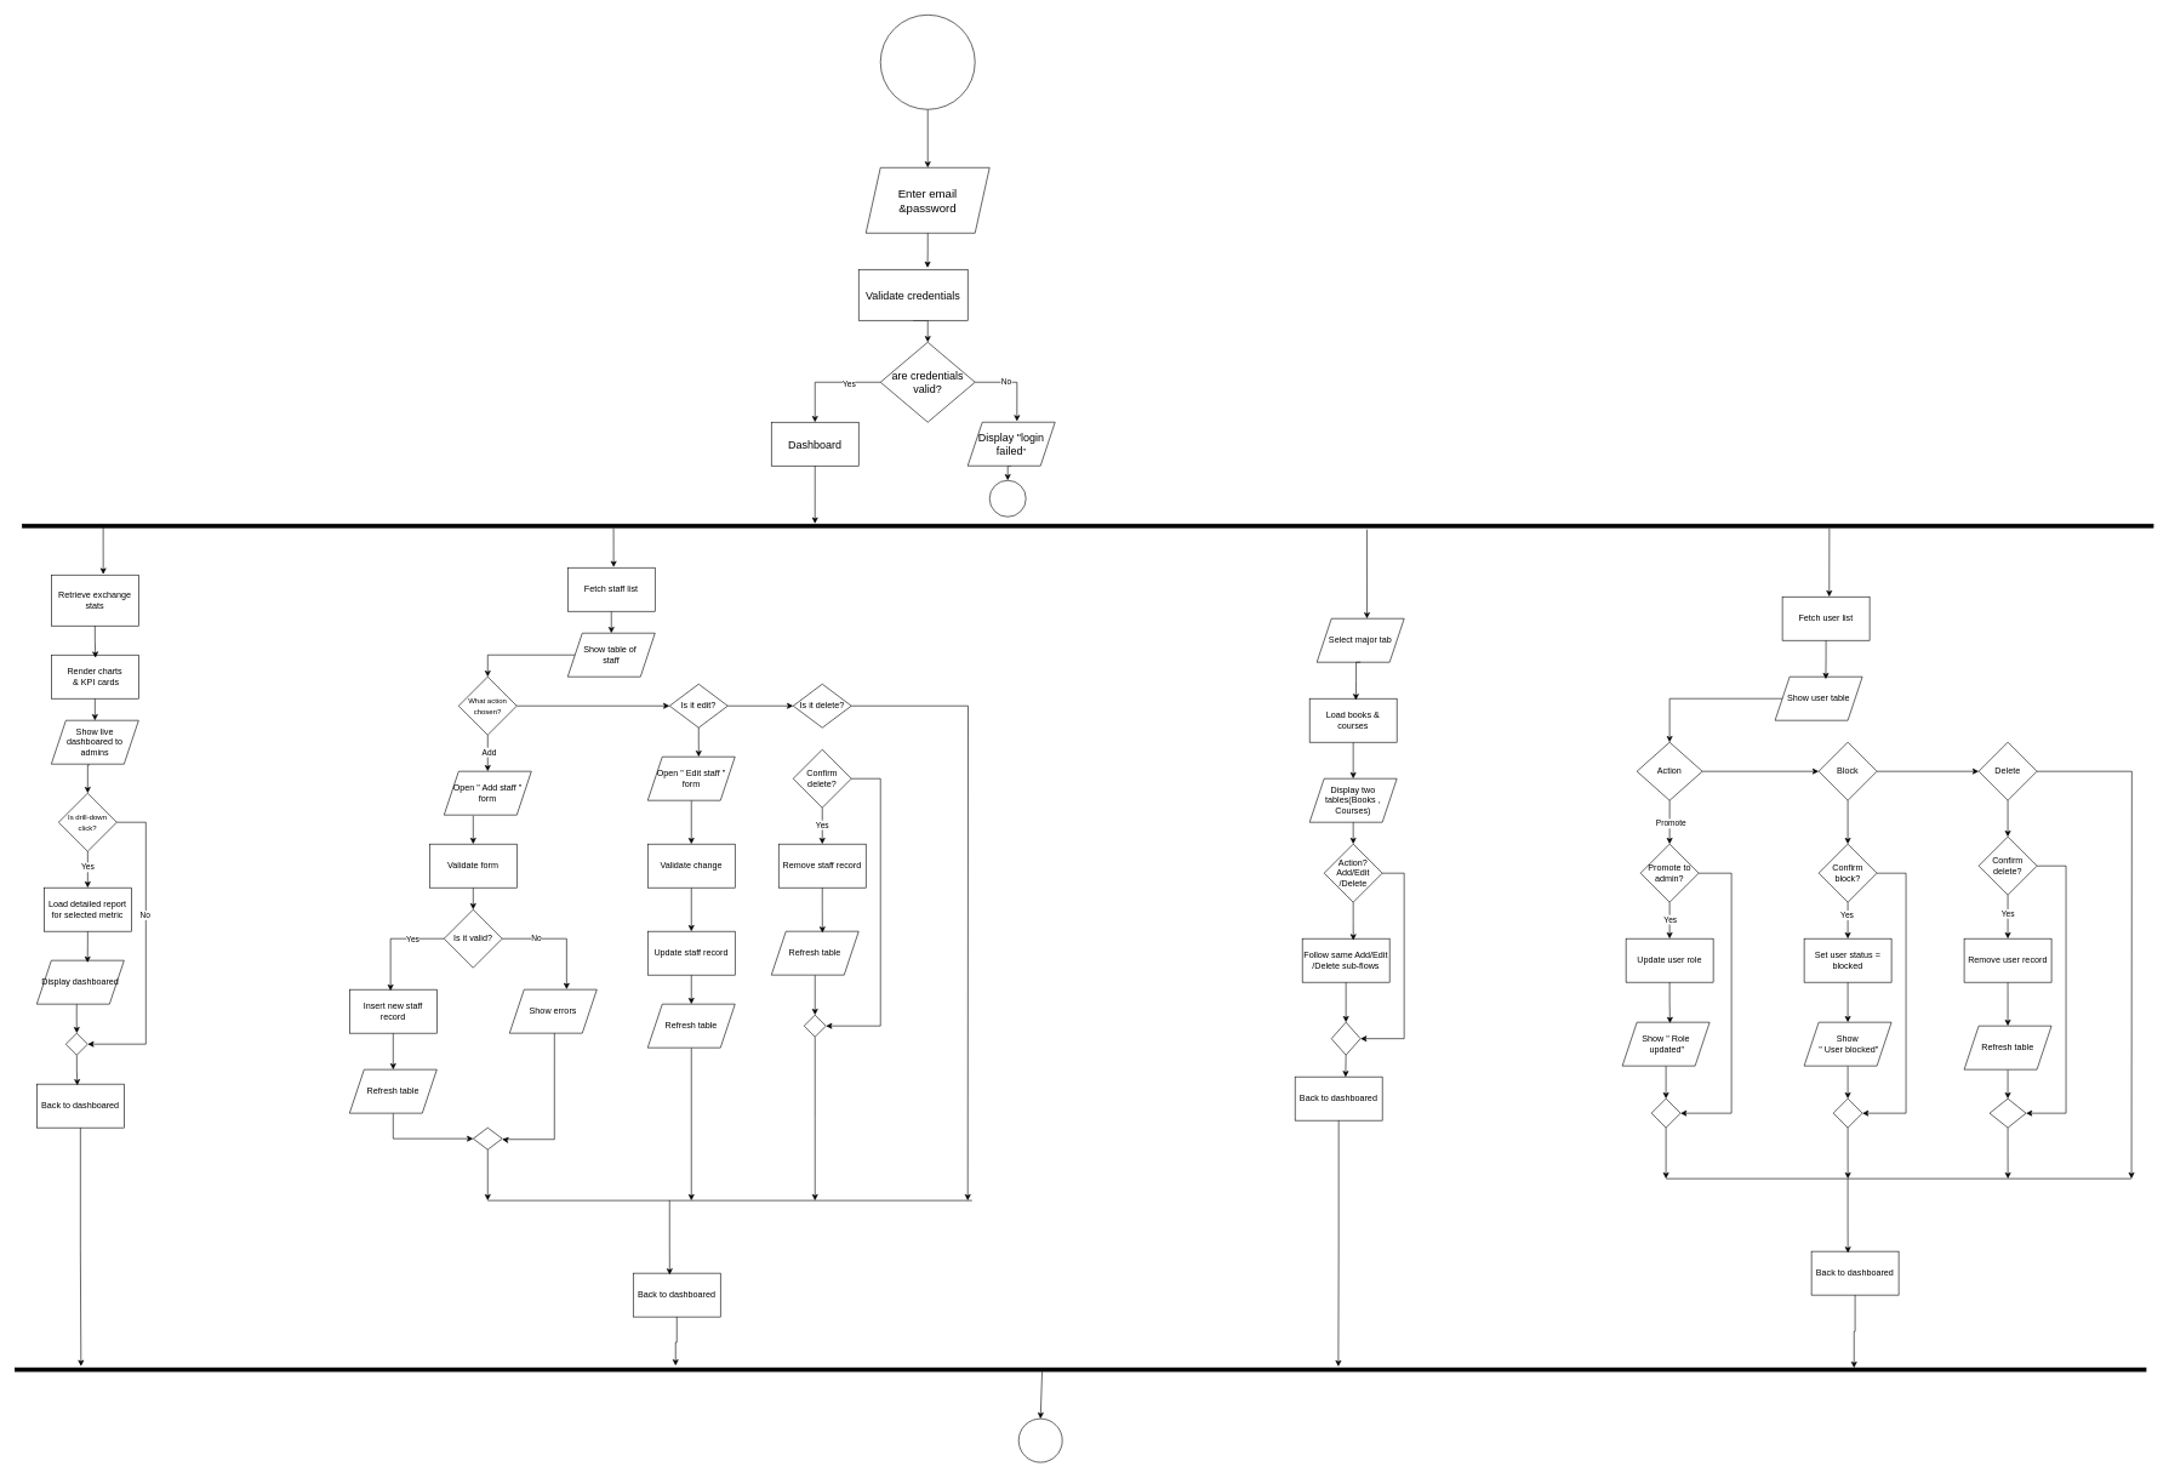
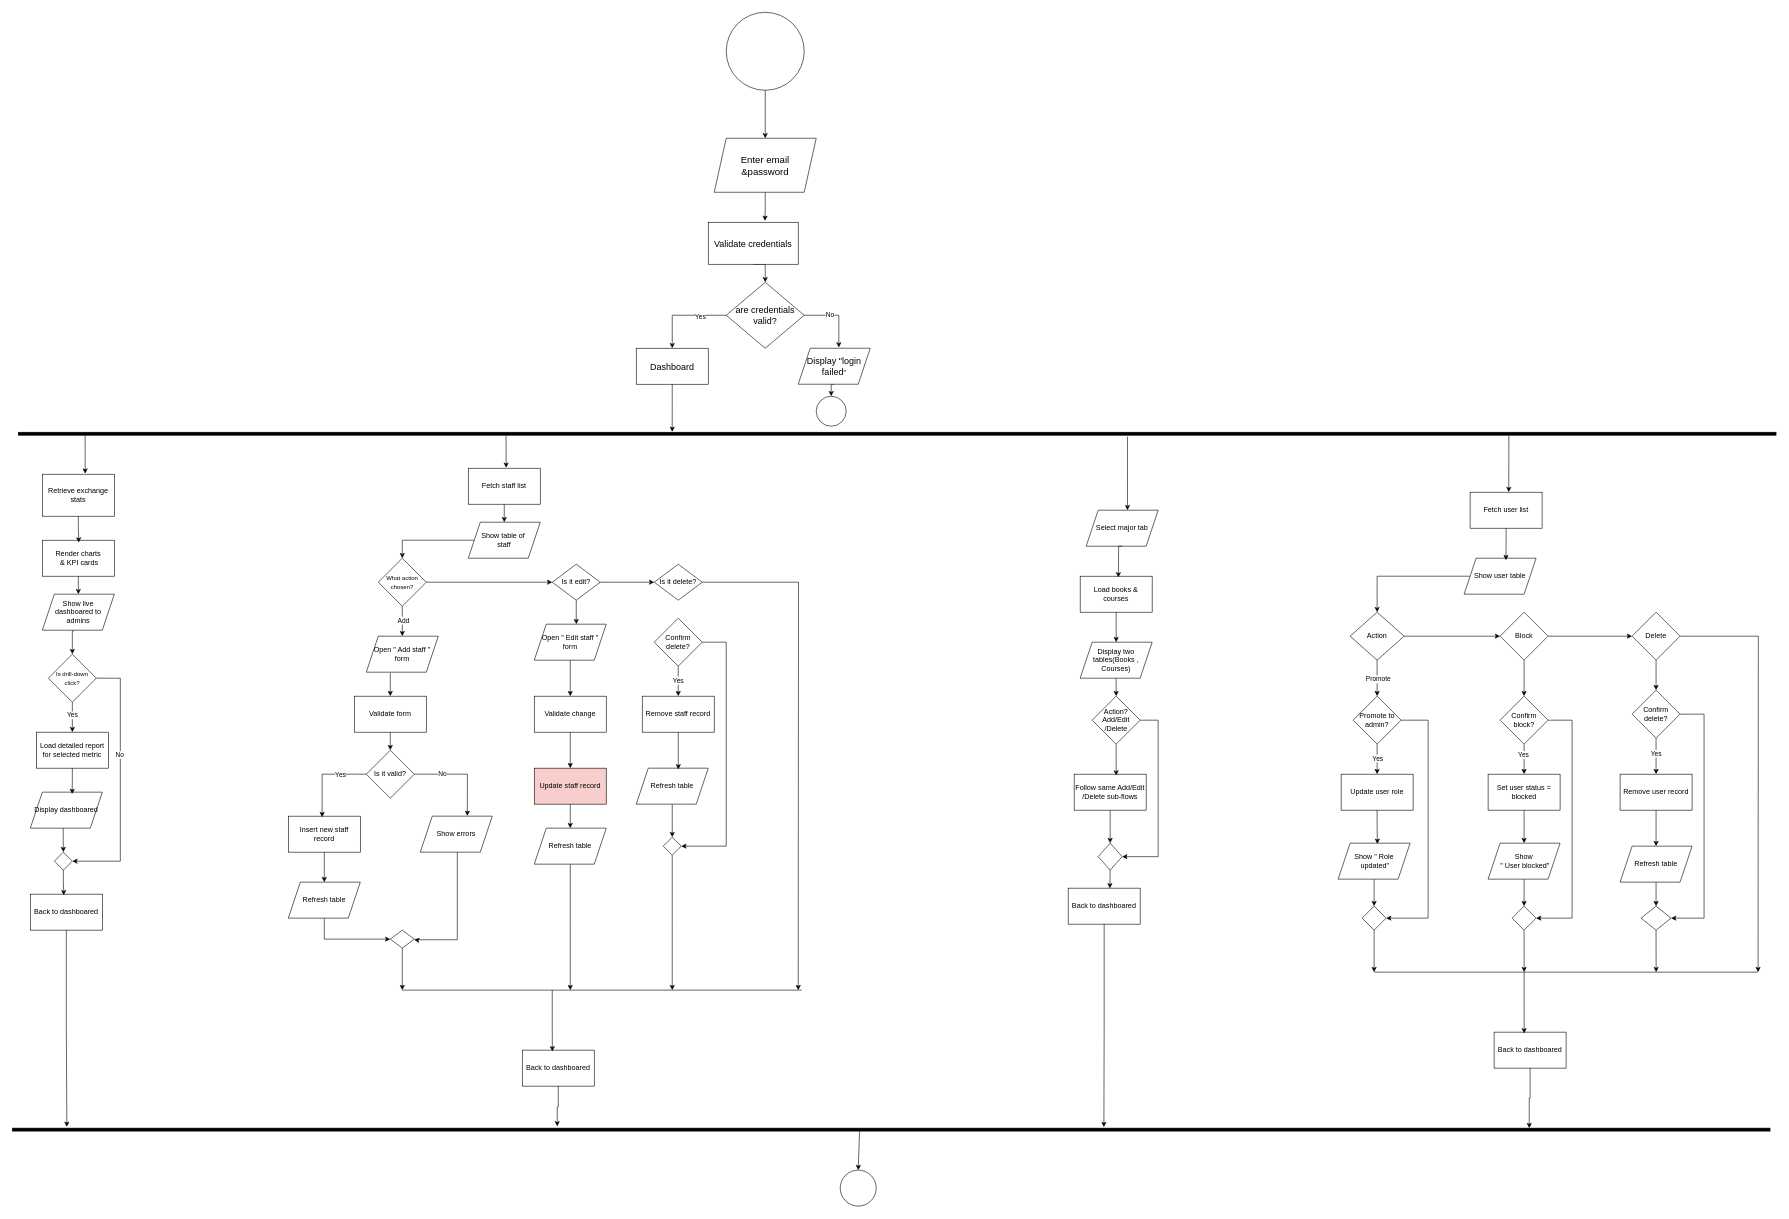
- <mxCell id="68" value="Update staff record" style="rounded=0;whiteSpace=wrap;html=1;" vertex="1" parent="1"><mxGeometry x="890" y="1280" width="120" height="60" as="geometry" /></mxCell>
+ <mxCell id="68" value="Update staff record" style="rounded=0;whiteSpace=wrap;html=1;fillColor=#f8cecc;" vertex="1" parent="1"><mxGeometry x="890" y="1280" width="120" height="60" as="geometry" /></mxCell>
